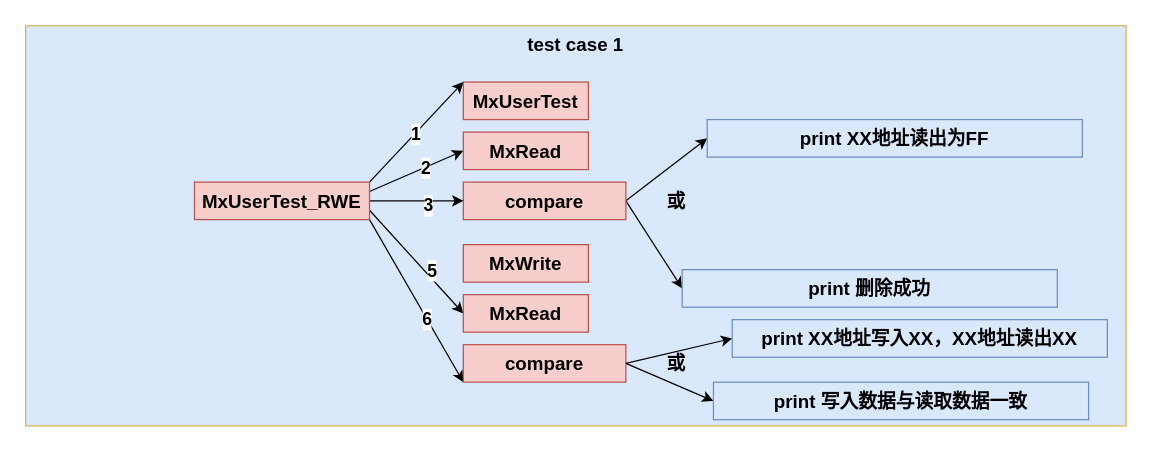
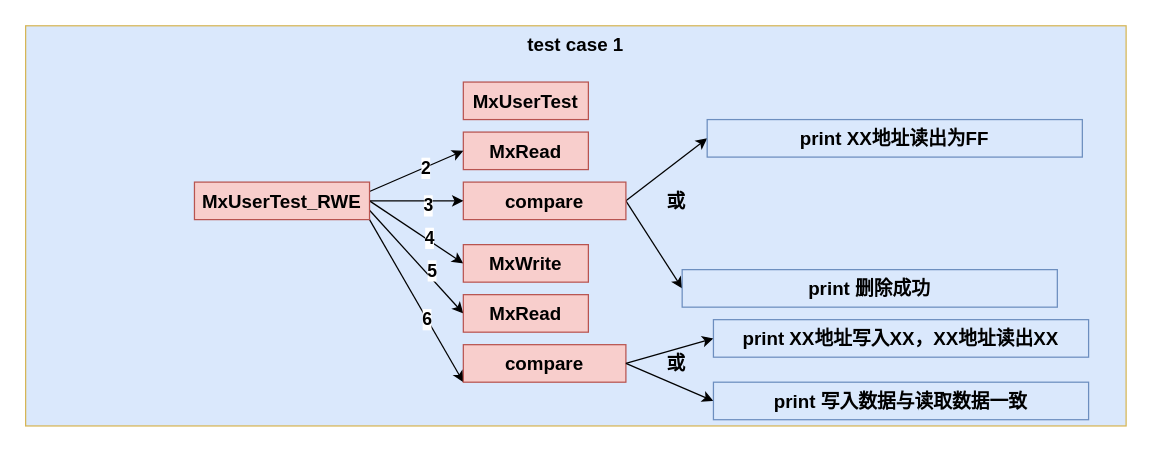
- <mxCell id="8" style="rounded=0;orthogonalLoop=1;jettySize=auto;html=1;exitX=1;exitY=0;exitDx=0;exitDy=0;entryX=0;entryY=0;entryDx=0;entryDy=0;" edge="1" parent="1" source="20" target="4"><mxGeometry relative="1" as="geometry" /></mxCell>
- <mxCell id="9" value="1" style="edgeLabel;html=1;align=center;verticalAlign=middle;resizable=0;points=[];fontSize=14;fontStyle=1" vertex="1" connectable="0" parent="8"><mxGeometry x="-0.029" y="-1" relative="1" as="geometry"><mxPoint y="-1" as="offset" /></mxGeometry></mxCell>
+ <mxCell id="16" style="rounded=0;orthogonalLoop=1;jettySize=auto;html=1;exitX=1;exitY=0.5;exitDx=0;exitDy=0;entryX=0;entryY=0.5;entryDx=0;entryDy=0;" edge="1" parent="1" source="20" target="21"><mxGeometry relative="1" as="geometry" /></mxCell>
+ <mxCell id="17" value="4" style="edgeLabel;html=1;align=center;verticalAlign=middle;resizable=0;points=[];fontSize=14;fontStyle=1" vertex="1" connectable="0" parent="16"><mxGeometry x="0.248" y="1" relative="1" as="geometry"><mxPoint y="-1" as="offset" /></mxGeometry></mxCell>
- <mxCell id="29" value="print XX地址写入XX，XX地址读出XX" style="text;html=1;align=center;verticalAlign=middle;whiteSpace=wrap;rounded=0;strokeColor=#6c8ebf;fillColor=#dae8fc;fontSize=15;fontStyle=1" vertex="1" parent="1"><mxGeometry x="585" y="255" width="300" height="30" as="geometry" /></mxCell>
+ <mxCell id="29" value="print XX地址写入XX，XX地址读出XX" style="text;html=1;align=center;verticalAlign=middle;whiteSpace=wrap;rounded=0;strokeColor=#6c8ebf;fillColor=#dae8fc;fontSize=15;fontStyle=1" vertex="1" parent="1"><mxGeometry x="570" y="255" width="300" height="30" as="geometry" /></mxCell>
